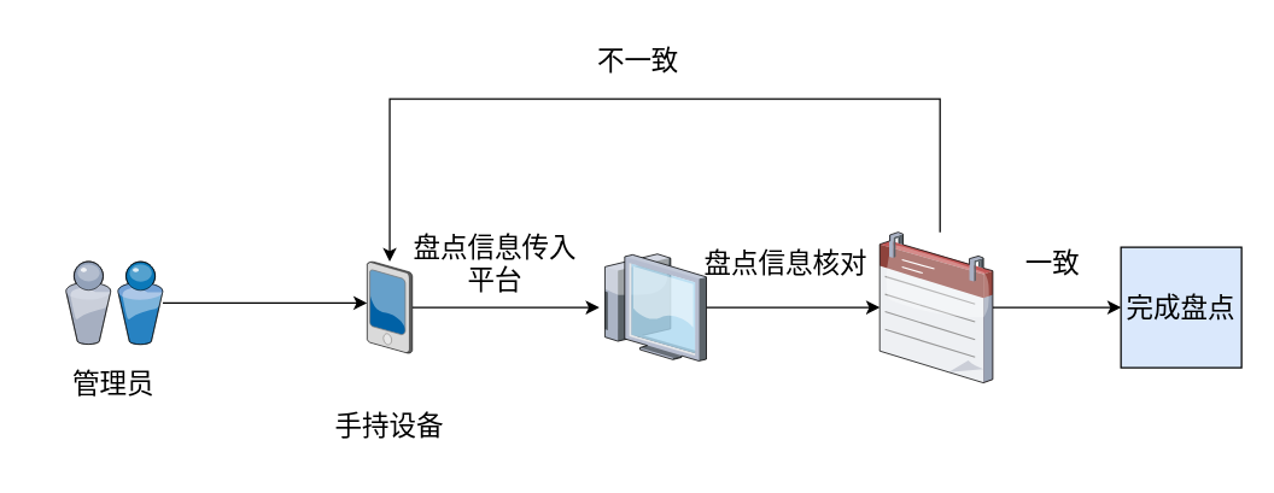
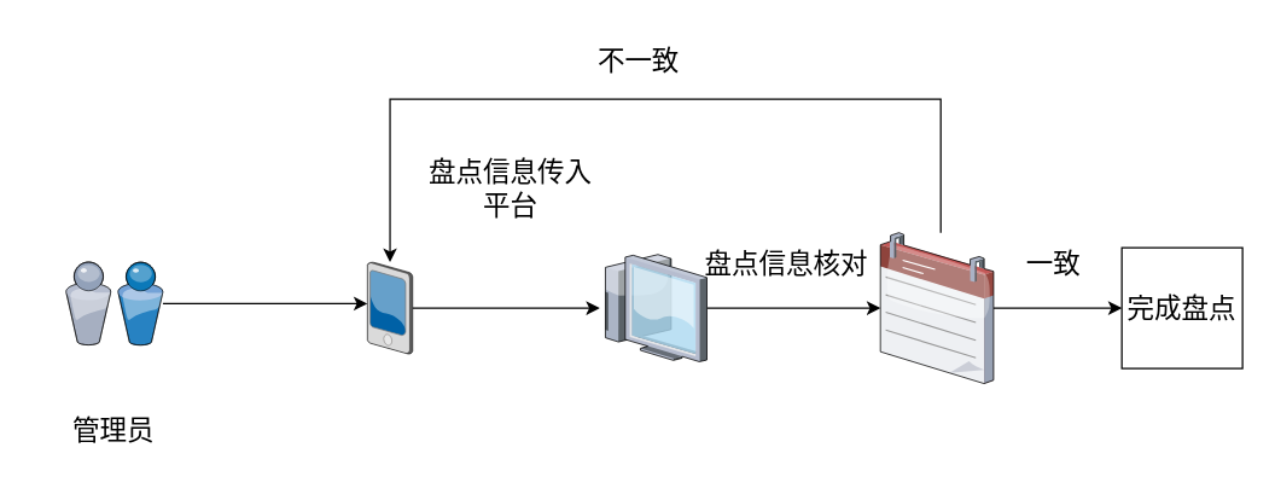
- <mxCell id="13" value="&lt;font style=&quot;font-size: 18px;&quot;&gt;盘点信息传入平台&lt;/font&gt;" style="text;strokeColor=none;align=center;fillColor=none;html=1;verticalAlign=middle;whiteSpace=wrap;rounded=0;" vertex="1" parent="1"><mxGeometry x="273" y="155" width="110" height="40" as="geometry" /></mxCell>
+ <mxCell id="13" value="&lt;font style=&quot;font-size: 18px;&quot;&gt;盘点信息传入平台&lt;/font&gt;" style="text;strokeColor=none;align=center;fillColor=none;html=1;verticalAlign=middle;whiteSpace=wrap;rounded=0;" vertex="1" parent="1"><mxGeometry x="283" y="105" width="110" height="40" as="geometry" /></mxCell>
- <mxCell id="15" value="&lt;font style=&quot;font-size: 18px;&quot;&gt;完成盘点&lt;/font&gt;" style="whiteSpace=wrap;html=1;aspect=fixed;fillColor=#dae8fc;" vertex="1" parent="1"><mxGeometry x="743" y="163.5" width="80" height="80" as="geometry" /></mxCell>
+ <mxCell id="15" value="&lt;font style=&quot;font-size: 18px;&quot;&gt;完成盘点&lt;/font&gt;" style="whiteSpace=wrap;html=1;aspect=fixed;" vertex="1" parent="1"><mxGeometry x="743" y="163.5" width="80" height="80" as="geometry" /></mxCell>
- <mxCell id="7" value="&lt;font style=&quot;font-size: 18px;&quot;&gt;管理员&lt;/font&gt;" style="text;strokeColor=none;align=center;fillColor=none;html=1;verticalAlign=middle;whiteSpace=wrap;rounded=0;" parent="1" vertex="1"><mxGeometry x="20.25" y="235" width="110" height="40" as="geometry" /></mxCell>
+ <mxCell id="7" value="&lt;font style=&quot;font-size: 18px;&quot;&gt;管理员&lt;/font&gt;" style="text;strokeColor=none;align=center;fillColor=none;html=1;verticalAlign=middle;whiteSpace=wrap;rounded=0;" parent="1" vertex="1"><mxGeometry x="20.25" y="265" width="110" height="40" as="geometry" /></mxCell>
- <mxCell id="17" value="&lt;font style=&quot;font-size: 18px;&quot;&gt;手持设备&lt;/font&gt;" style="text;strokeColor=none;align=center;fillColor=none;html=1;verticalAlign=middle;whiteSpace=wrap;rounded=0;" vertex="1" parent="1"><mxGeometry x="203" y="266.63" width="110" height="32.25" as="geometry" /></mxCell>
